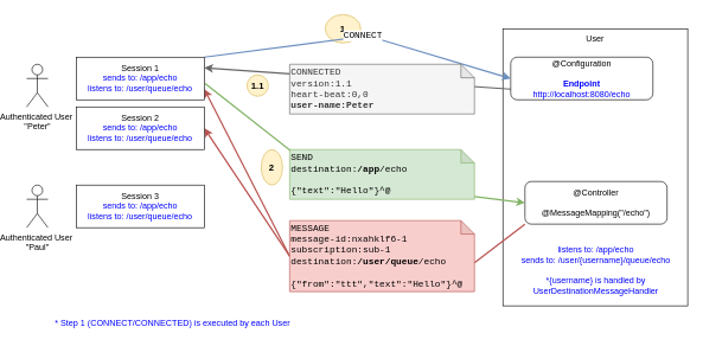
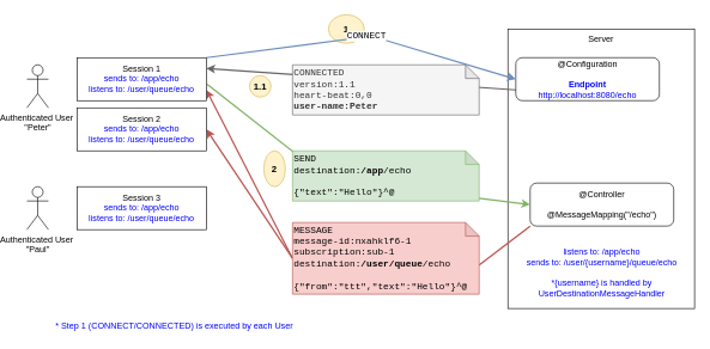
- <mxCell id="2" value="User" style="rounded=0;whiteSpace=wrap;html=1;verticalAlign=top;fillColor=none;" vertex="1" parent="1"><mxGeometry x="690" y="40" width="260" height="390" as="geometry" /></mxCell>
+ <mxCell id="2" value="Server" style="rounded=0;whiteSpace=wrap;html=1;verticalAlign=top;fillColor=none;" vertex="1" parent="1"><mxGeometry x="690" y="40" width="260" height="390" as="geometry" /></mxCell>
